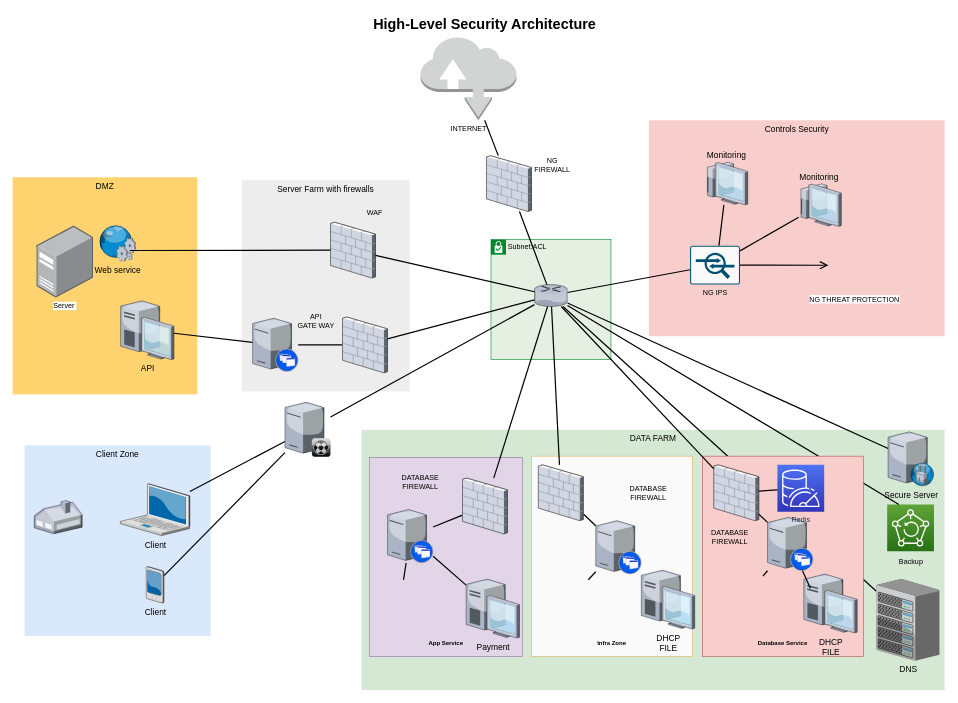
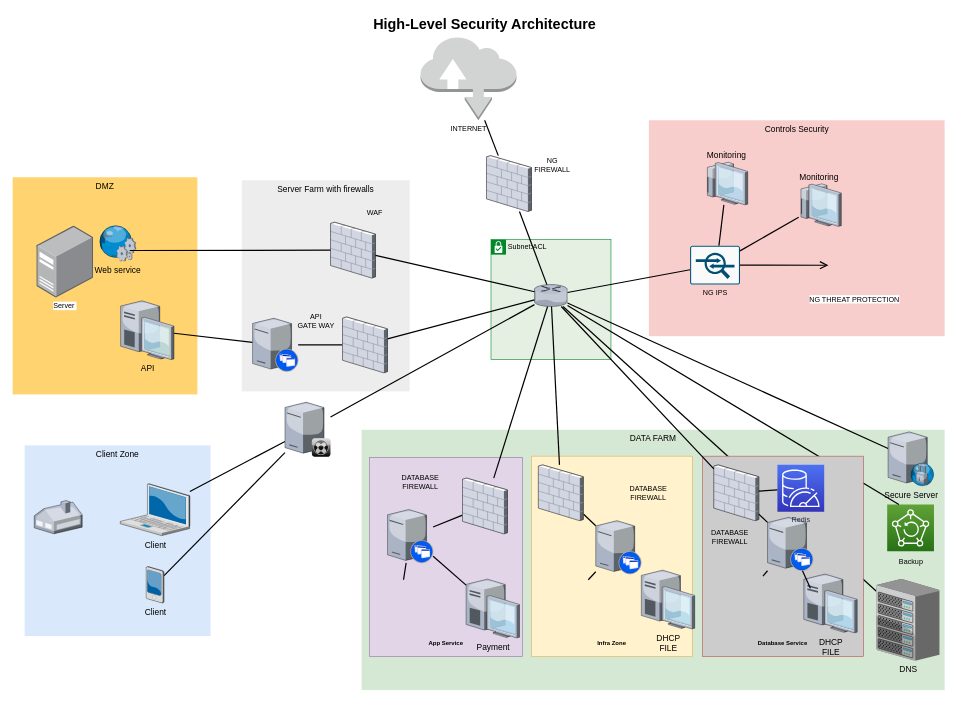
- <mxCell id="4" value="&lt;h5 style=&quot;line-height: 50%;&quot;&gt;Infra Zone&lt;/h5&gt;" style="rounded=0;whiteSpace=wrap;html=1;verticalAlign=bottom;fillColor=#fafafa;strokeColor=#d6b656;" parent="1" vertex="1"><mxGeometry x="885" y="760" width="268.4" height="334" as="geometry" /></mxCell>
+ <mxCell id="4" value="&lt;h5 style=&quot;line-height: 50%;&quot;&gt;Infra Zone&lt;/h5&gt;" style="rounded=0;whiteSpace=wrap;html=1;verticalAlign=bottom;fillColor=#fff2cc;strokeColor=#d6b656;" parent="1" vertex="1"><mxGeometry x="885" y="760" width="268.4" height="334" as="geometry" /></mxCell>
- <mxCell id="69" value="&lt;h5 style=&quot;line-height: 50%;&quot;&gt;Database Service&lt;/h5&gt;" style="rounded=0;whiteSpace=wrap;html=1;verticalAlign=bottom;fillColor=#f8cecc;strokeColor=#b85450;" vertex="1" parent="1"><mxGeometry x="1170" y="760" width="268.39" height="334" as="geometry" /></mxCell>
+ <mxCell id="69" value="&lt;h5 style=&quot;line-height: 50%;&quot;&gt;Database Service&lt;/h5&gt;" style="rounded=0;whiteSpace=wrap;html=1;verticalAlign=bottom;fillColor=#cccccc;strokeColor=#b85450;" vertex="1" parent="1"><mxGeometry x="1170" y="760" width="268.39" height="334" as="geometry" /></mxCell>
